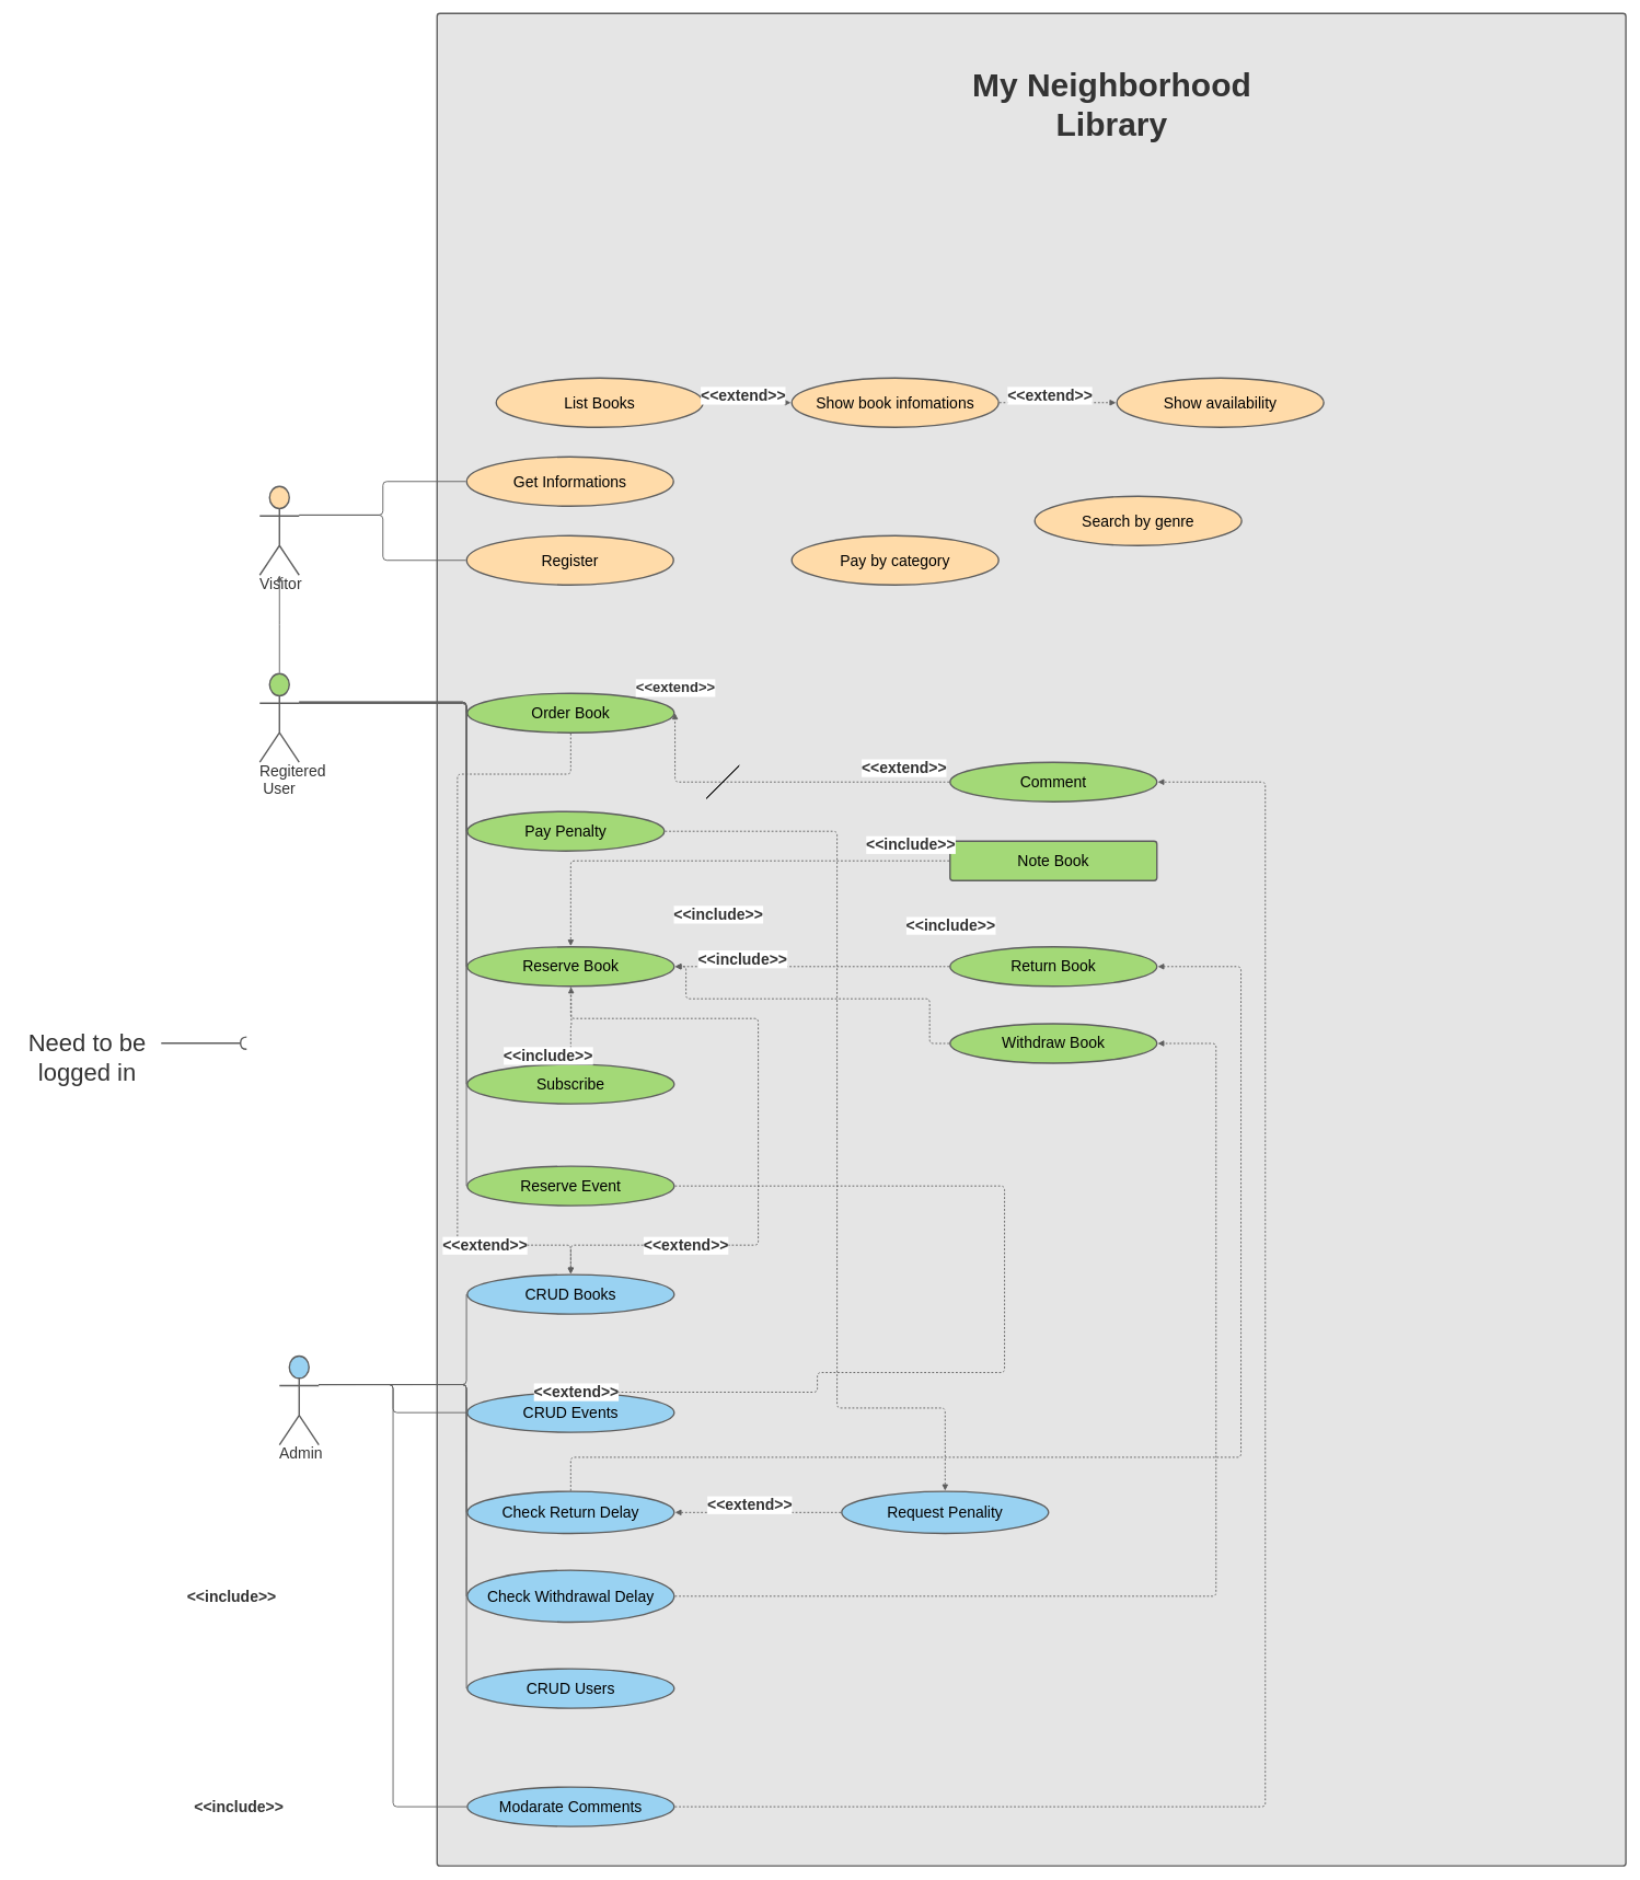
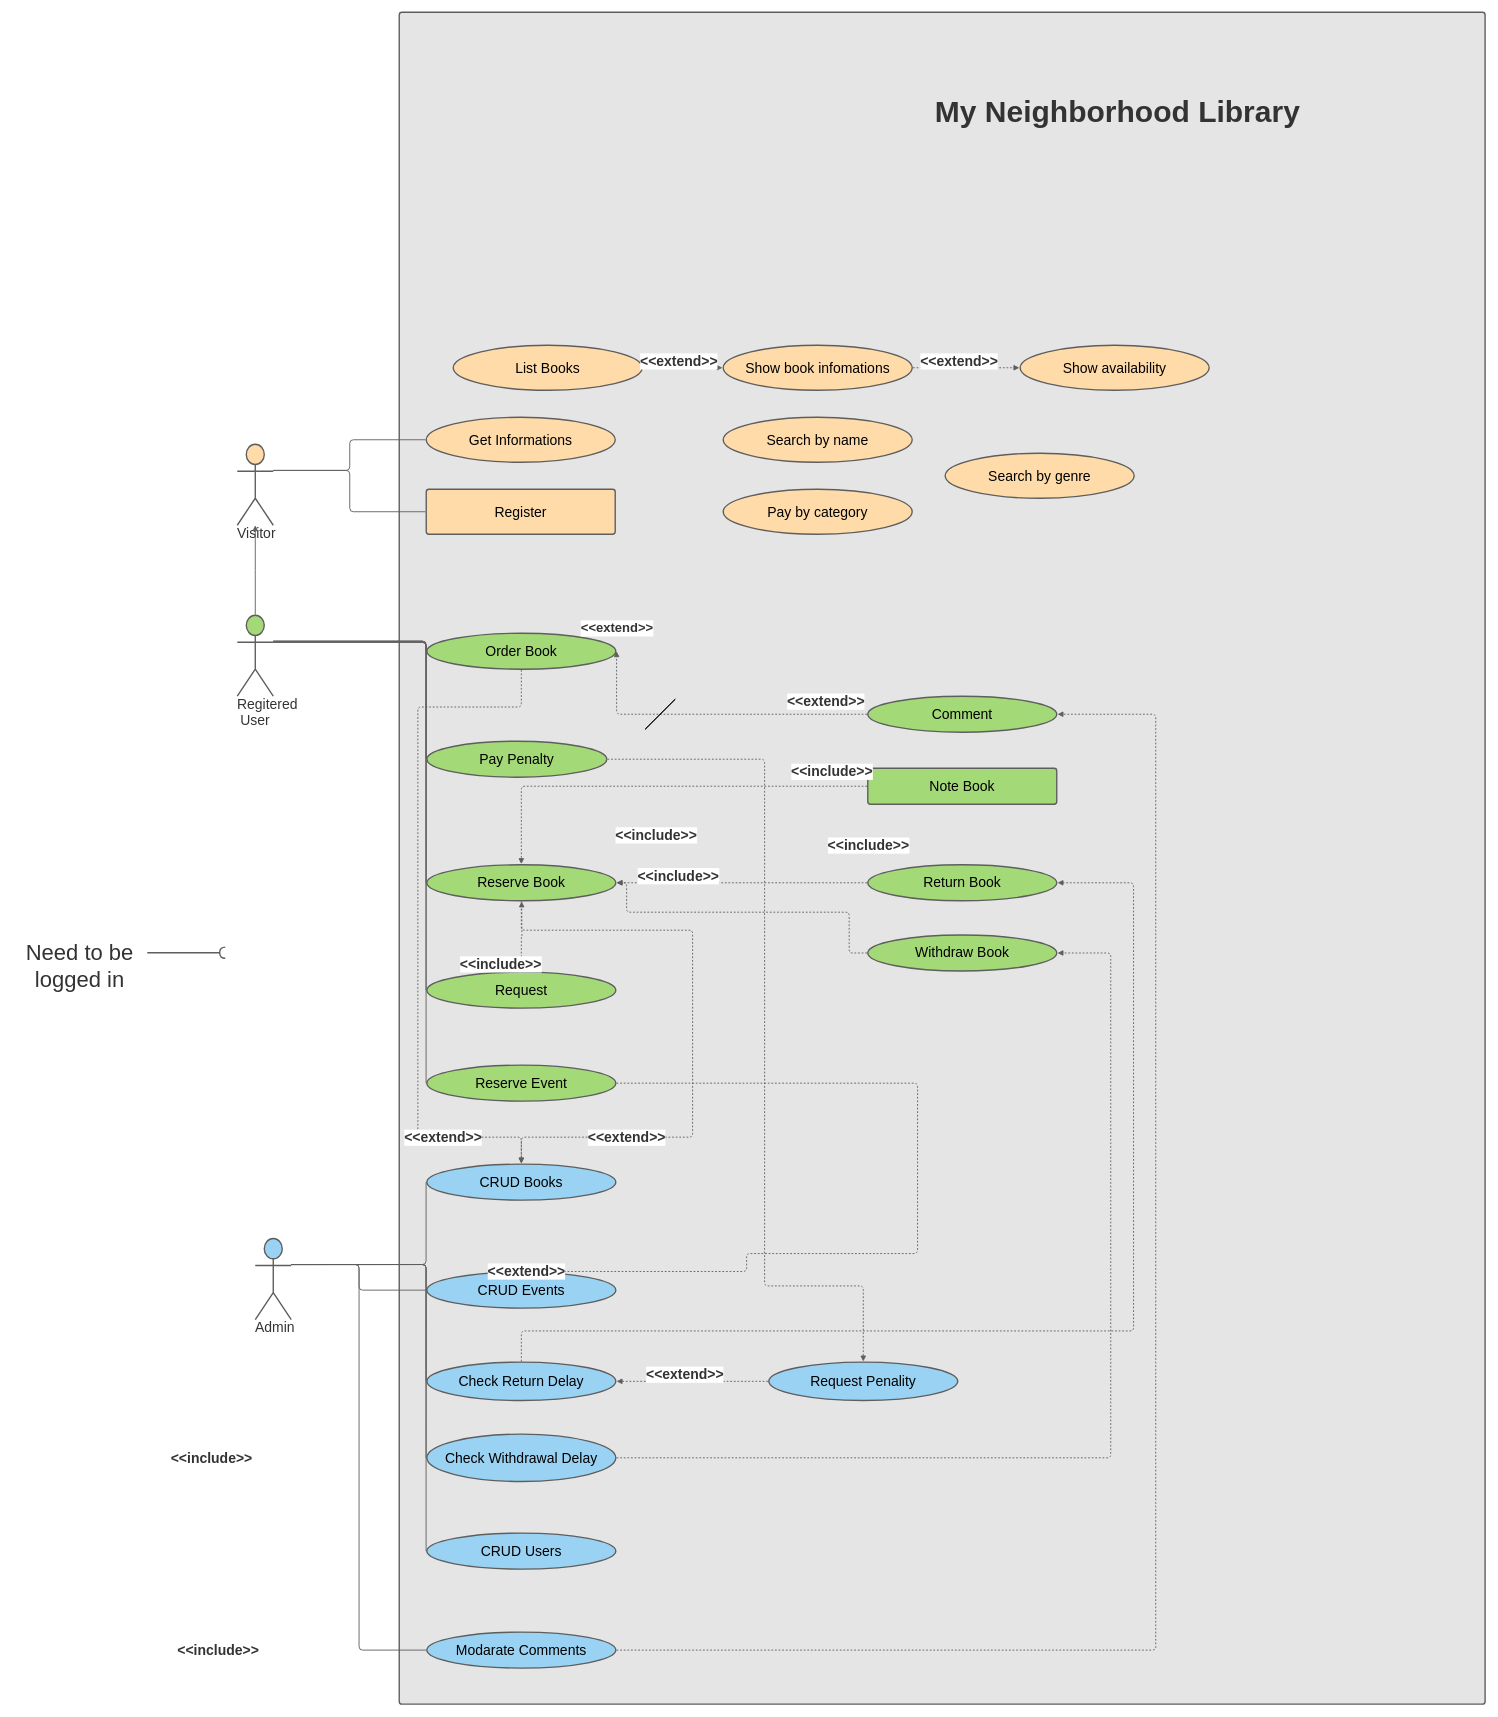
- <mxCell id="19" value="My Neighborhood Library" style="html=1;overflow=block;blockSpacing=1;whiteSpace=wrap;;whiteSpace=wrap;fontSize=50;fontColor=#333333;fontStyle=1;align=center;spacing=3.8;strokeOpacity=0;fillOpacity=0;rounded=1;absoluteArcSize=1;arcSize=9;fillColor=#ffffff;strokeWidth=6;" parent="1" vertex="1"><mxGeometry x="1445" y="65" width="495" height="185" as="geometry" /></mxCell>
+ <mxCell id="19" value="My Neighborhood Library" style="html=1;overflow=block;blockSpacing=1;whiteSpace=wrap;;whiteSpace=wrap;fontSize=50;fontColor=#333333;fontStyle=1;align=center;spacing=3.8;strokeOpacity=0;fillOpacity=0;rounded=1;absoluteArcSize=1;arcSize=9;fillColor=#ffffff;strokeWidth=6;" parent="1" vertex="1"><mxGeometry x="1445" y="65" width="835" height="240" as="geometry" /></mxCell>
+ <mxCell id="74" value="Search by name" style="html=1;overflow=block;blockSpacing=1;whiteSpace=wrap;ellipse;whiteSpace=wrap;fontSize=23.3;spacing=3.8;strokeColor=#5e5e5e;strokeOpacity=100;fillOpacity=100;rounded=1;absoluteArcSize=1;arcSize=9;fillColor=#ffdba9;strokeWidth=2.3;" parent="1" vertex="1"><mxGeometry x="1205" y="695" width="315" height="75" as="geometry" /></mxCell>
- <mxCell id="4" value="Register" style="html=1;overflow=block;blockSpacing=1;whiteSpace=wrap;ellipse;whiteSpace=wrap;fontSize=23.3;spacing=3.8;strokeColor=#5e5e5e;strokeOpacity=100;fillOpacity=100;rounded=1;absoluteArcSize=1;arcSize=9;fillColor=#ffdba9;strokeWidth=2.3;" parent="1" vertex="1"><mxGeometry x="710" y="815" width="315" height="75" as="geometry" /></mxCell>
+ <mxCell id="4" value="Register" style="html=1;overflow=block;blockSpacing=1;whiteSpace=wrap;whiteSpace=wrap;fontSize=23.3;spacing=3.8;strokeColor=#5e5e5e;strokeOpacity=100;fillOpacity=100;absoluteArcSize=1;arcSize=9;fillColor=#ffdba9;strokeWidth=2.3;rounded=1;" parent="1" vertex="1"><mxGeometry x="710" y="815" width="315" height="75" as="geometry" /></mxCell>
- <mxCell id="26" value="Subscribe" style="html=1;overflow=block;blockSpacing=1;whiteSpace=wrap;ellipse;whiteSpace=wrap;fontSize=23.3;spacing=3.8;strokeColor=#5e5e5e;strokeOpacity=100;fillOpacity=100;rounded=1;absoluteArcSize=1;arcSize=9;fillColor=#a3d977;strokeWidth=2.3;" parent="1" vertex="1"><mxGeometry x="711" y="1620" width="315" height="60" as="geometry" /></mxCell>
+ <mxCell id="26" value="Request" style="html=1;overflow=block;blockSpacing=1;whiteSpace=wrap;ellipse;whiteSpace=wrap;fontSize=23.3;spacing=3.8;strokeColor=#5e5e5e;strokeOpacity=100;fillOpacity=100;rounded=1;absoluteArcSize=1;arcSize=9;fillColor=#a3d977;strokeWidth=2.3;" parent="1" vertex="1"><mxGeometry x="711" y="1620" width="315" height="60" as="geometry" /></mxCell>
- <mxCell id="10" value="CRUD Users" style="html=1;overflow=block;blockSpacing=1;whiteSpace=wrap;ellipse;whiteSpace=wrap;fontSize=23.3;spacing=3.8;strokeColor=#5e5e5e;strokeOpacity=100;fillOpacity=100;rounded=1;absoluteArcSize=1;arcSize=9;fillColor=#99d2f2;strokeWidth=2.3;" parent="1" vertex="1"><mxGeometry x="711" y="2540" width="315" height="60" as="geometry" /></mxCell>
+ <mxCell id="10" value="CRUD Users" style="html=1;overflow=block;blockSpacing=1;whiteSpace=wrap;ellipse;whiteSpace=wrap;fontSize=23.3;spacing=3.8;strokeColor=#5e5e5e;strokeOpacity=100;fillOpacity=100;rounded=1;absoluteArcSize=1;arcSize=9;fillColor=#99d2f2;strokeWidth=2.3;" parent="1" vertex="1"><mxGeometry x="711" y="2555" width="315" height="60" as="geometry" /></mxCell>
